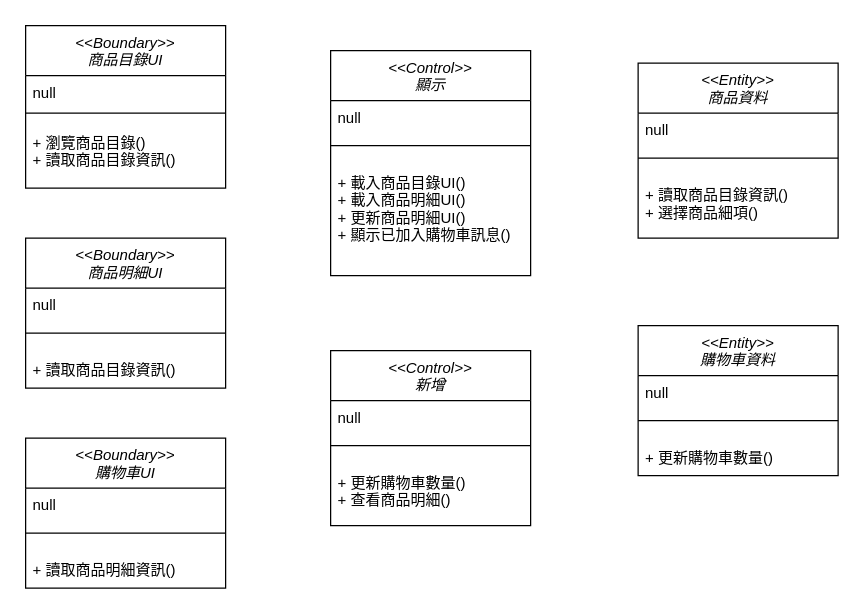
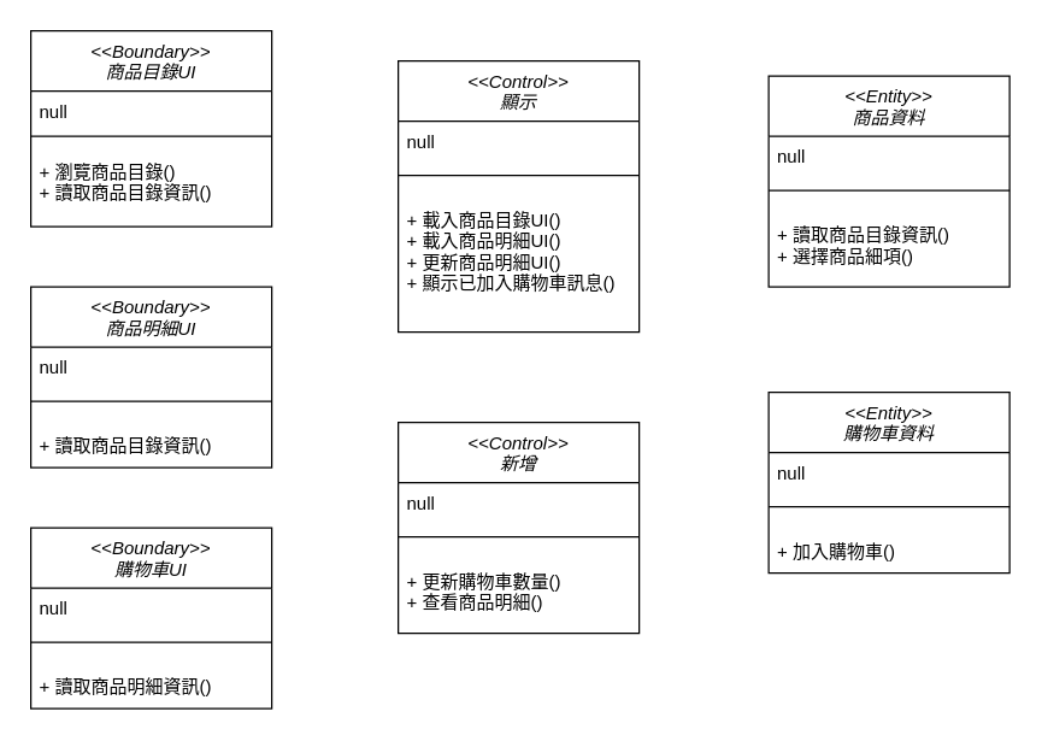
- <mxCell id="29" value="+ 更新購物車數量()" style="text;align=left;verticalAlign=top;spacingLeft=4;spacingRight=4;overflow=hidden;rotatable=0;points=[[0,0.5],[1,0.5]];portConstraint=eastwest;rounded=0;shadow=0;html=0;" parent="26" vertex="1"><mxGeometry y="92" width="160" height="28" as="geometry" /></mxCell>
+ <mxCell id="29" value="+ 加入購物車()" style="text;align=left;verticalAlign=top;spacingLeft=4;spacingRight=4;overflow=hidden;rotatable=0;points=[[0,0.5],[1,0.5]];portConstraint=eastwest;rounded=0;shadow=0;html=0;" parent="26" vertex="1"><mxGeometry y="92" width="160" height="28" as="geometry" /></mxCell>
